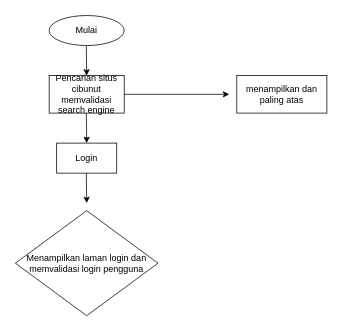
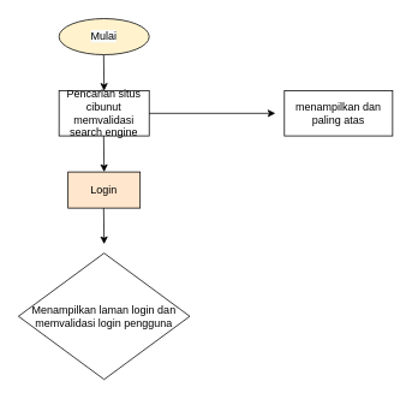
- <mxCell id="3" value="&lt;span style=&quot;color: rgb(0 , 0 , 0) ; font-family: &amp;#34;helvetica&amp;#34; ; font-size: 12px ; font-style: normal ; font-weight: 400 ; letter-spacing: normal ; text-align: center ; text-indent: 0px ; text-transform: none ; word-spacing: 0px ; background-color: rgb(248 , 249 , 250) ; display: inline ; float: none&quot;&gt;Mulai&lt;/span&gt;" style="ellipse;whiteSpace=wrap;html=1;" parent="1" vertex="1"><mxGeometry x="65" y="20" width="100" height="40" as="geometry" /></mxCell>
+ <mxCell id="3" value="&lt;span style=&quot;color: rgb(0 , 0 , 0) ; font-family: &amp;#34;helvetica&amp;#34; ; font-size: 12px ; font-style: normal ; font-weight: 400 ; letter-spacing: normal ; text-align: center ; text-indent: 0px ; text-transform: none ; word-spacing: 0px ; background-color: rgb(248 , 249 , 250) ; display: inline ; float: none&quot;&gt;Mulai&lt;/span&gt;" style="ellipse;whiteSpace=wrap;html=1;fillColor=#fff2cc;" parent="1" vertex="1"><mxGeometry x="65" y="20" width="100" height="40" as="geometry" /></mxCell>
- <mxCell id="4" value="Login" style="rounded=0;whiteSpace=wrap;html=1;" parent="1" vertex="1"><mxGeometry x="75" y="190" width="80" height="40" as="geometry" /></mxCell>
+ <mxCell id="4" value="Login" style="rounded=0;whiteSpace=wrap;html=1;fillColor=#ffe6cc;" parent="1" vertex="1"><mxGeometry x="75" y="190" width="80" height="40" as="geometry" /></mxCell>
